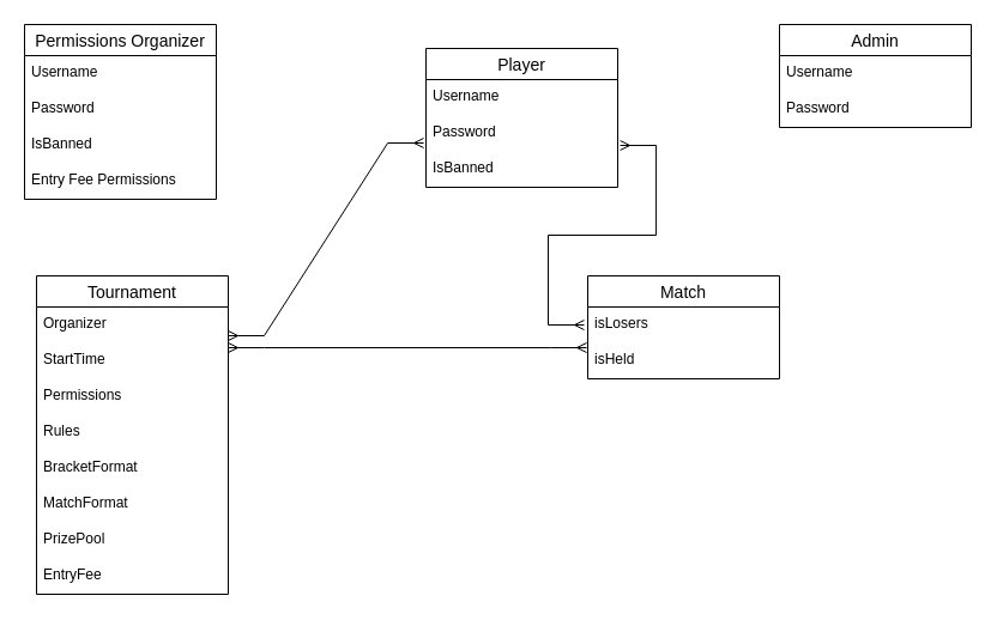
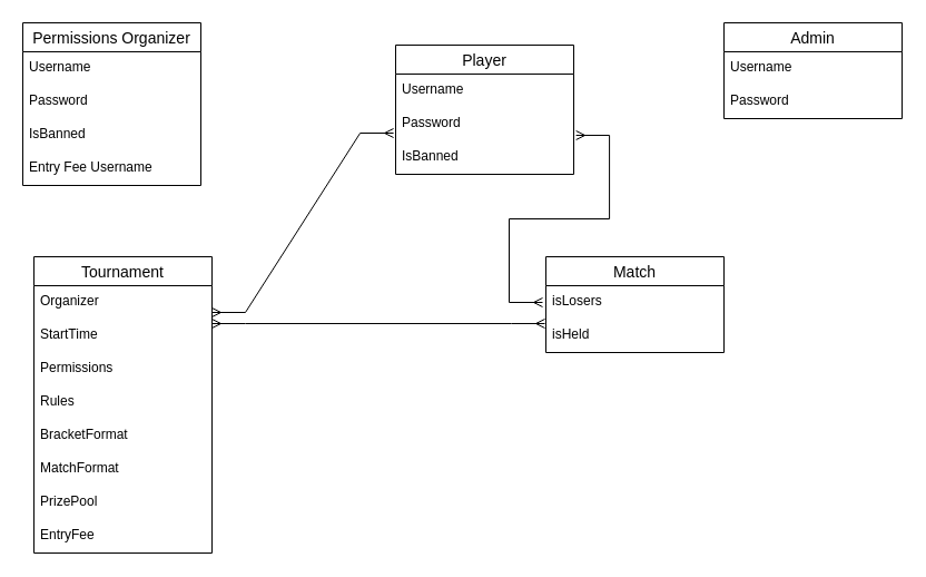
- <mxCell id="28" value="Entry Fee Permissions" style="text;strokeColor=none;fillColor=none;spacingLeft=4;spacingRight=4;overflow=hidden;rotatable=0;points=[[0,0.5],[1,0.5]];portConstraint=eastwest;fontSize=12;whiteSpace=wrap;html=1;" vertex="1" parent="24"><mxGeometry y="116" width="160" height="30" as="geometry" /></mxCell>
+ <mxCell id="28" value="Entry Fee Username" style="text;strokeColor=none;fillColor=none;spacingLeft=4;spacingRight=4;overflow=hidden;rotatable=0;points=[[0,0.5],[1,0.5]];portConstraint=eastwest;fontSize=12;whiteSpace=wrap;html=1;" vertex="1" parent="24"><mxGeometry y="116" width="160" height="30" as="geometry" /></mxCell>
